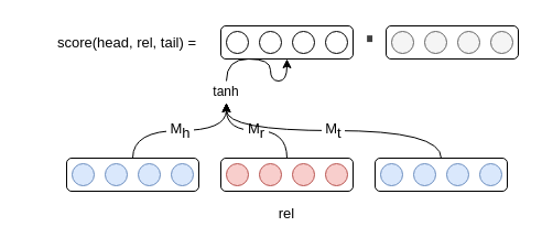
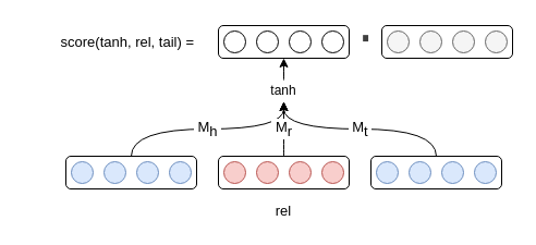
- <mxCell id="34" value="&lt;font style=&quot;font-size: 13px;&quot;&gt;score(head, rel, tail) =&lt;/font&gt;" style="text;html=1;strokeColor=none;fillColor=none;align=right;verticalAlign=middle;whiteSpace=wrap;rounded=0;fontFamily=Helvetica;fontSize=13;" parent="1" vertex="1"><mxGeometry x="20" y="28" width="160" height="20" as="geometry" /></mxCell>
+ <mxCell id="34" value="&lt;font style=&quot;font-size: 13px;&quot;&gt;score(tanh, rel, tail) =&lt;/font&gt;" style="text;html=1;strokeColor=none;fillColor=none;align=right;verticalAlign=middle;whiteSpace=wrap;rounded=0;fontFamily=Helvetica;fontSize=13;" parent="1" vertex="1"><mxGeometry x="20" y="28" width="160" height="20" as="geometry" /></mxCell>
- <mxCell id="27" value="tanh" style="text;html=1;strokeColor=none;fillColor=none;align=center;verticalAlign=middle;whiteSpace=wrap;rounded=0;" parent="1" vertex="1"><mxGeometry x="185" y="73" width="40" height="20" as="geometry" /></mxCell>
+ <mxCell id="27" value="tanh" style="text;html=1;strokeColor=none;fillColor=none;align=center;verticalAlign=middle;whiteSpace=wrap;rounded=0;" parent="1" vertex="1"><mxGeometry x="240" y="73" width="40" height="20" as="geometry" /></mxCell>
